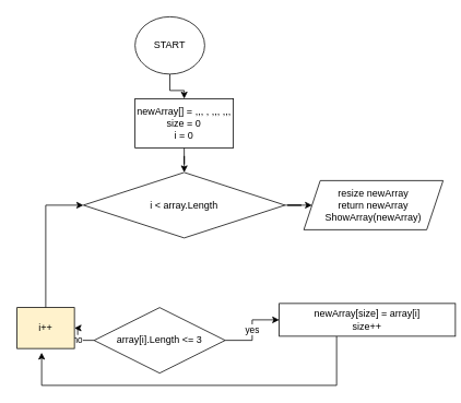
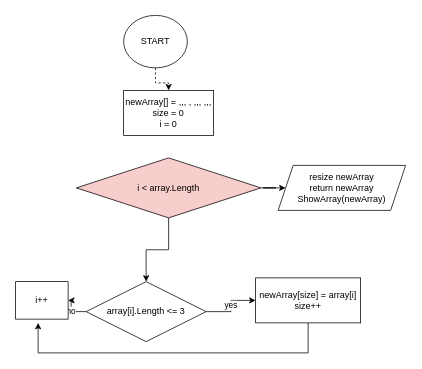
- <mxCell id="2" style="edgeStyle=orthogonalEdgeStyle;rounded=0;orthogonalLoop=1;jettySize=auto;html=1;" parent="1" source="3" target="10" edge="1"><mxGeometry relative="1" as="geometry" /></mxCell>
+ <mxCell id="2" style="edgeStyle=orthogonalEdgeStyle;rounded=0;orthogonalLoop=1;jettySize=auto;html=1;dashed=1;" parent="1" source="3" target="10" edge="1"><mxGeometry relative="1" as="geometry" /></mxCell>
- <mxCell id="9" style="edgeStyle=orthogonalEdgeStyle;rounded=0;orthogonalLoop=1;jettySize=auto;html=1;" parent="1" source="10" target="13" edge="1"><mxGeometry relative="1" as="geometry" /></mxCell>
- <mxCell id="14" style="edgeStyle=orthogonalEdgeStyle;rounded=0;orthogonalLoop=1;jettySize=auto;html=1;entryX=0;entryY=0.5;entryDx=0;entryDy=0;exitX=0.5;exitY=0;exitDx=0;exitDy=0;" parent="1" source="15" target="13" edge="1"><mxGeometry relative="1" as="geometry"><mxPoint x="60" y="370" as="sourcePoint" /></mxGeometry></mxCell>
- <mxCell id="13" value="i &amp;lt; array.Length" style="rhombus;whiteSpace=wrap;html=1;" parent="1" vertex="1"><mxGeometry x="101" y="210" width="246" height="80" as="geometry" /></mxCell>
+ <mxCell id="13" value="i &amp;lt; array.Length" style="rhombus;whiteSpace=wrap;html=1;fillColor=#f8cecc;" parent="1" vertex="1"><mxGeometry x="101" y="210" width="246" height="80" as="geometry" /></mxCell>
+ <mxCell id="11" style="edgeStyle=orthogonalEdgeStyle;rounded=0;orthogonalLoop=1;jettySize=auto;html=1;entryX=0.5;entryY=0;entryDx=0;entryDy=0;" parent="1" source="13" target="6" edge="1"><mxGeometry relative="1" as="geometry" /></mxCell>
- <mxCell id="8" value="newArray[size] = array[i]&lt;br&gt;size++&lt;br&gt;" style="rounded=0;whiteSpace=wrap;html=1;" parent="1" vertex="1"><mxGeometry x="340" y="370" width="215" height="40" as="geometry" /></mxCell>
+ <mxCell id="8" value="newArray[size] = array[i]&lt;br&gt;size++&lt;br&gt;" style="rounded=0;whiteSpace=wrap;html=1;" parent="1" vertex="1"><mxGeometry x="340" y="370" width="140" height="60" as="geometry" /></mxCell>
- <mxCell id="15" value="i++" style="rounded=0;whiteSpace=wrap;html=1;fillColor=#fff2cc;" parent="1" vertex="1"><mxGeometry x="20" y="375" width="70" height="50" as="geometry" /></mxCell>
+ <mxCell id="15" value="i++" style="rounded=0;whiteSpace=wrap;html=1;" parent="1" vertex="1"><mxGeometry x="20" y="375" width="70" height="50" as="geometry" /></mxCell>
